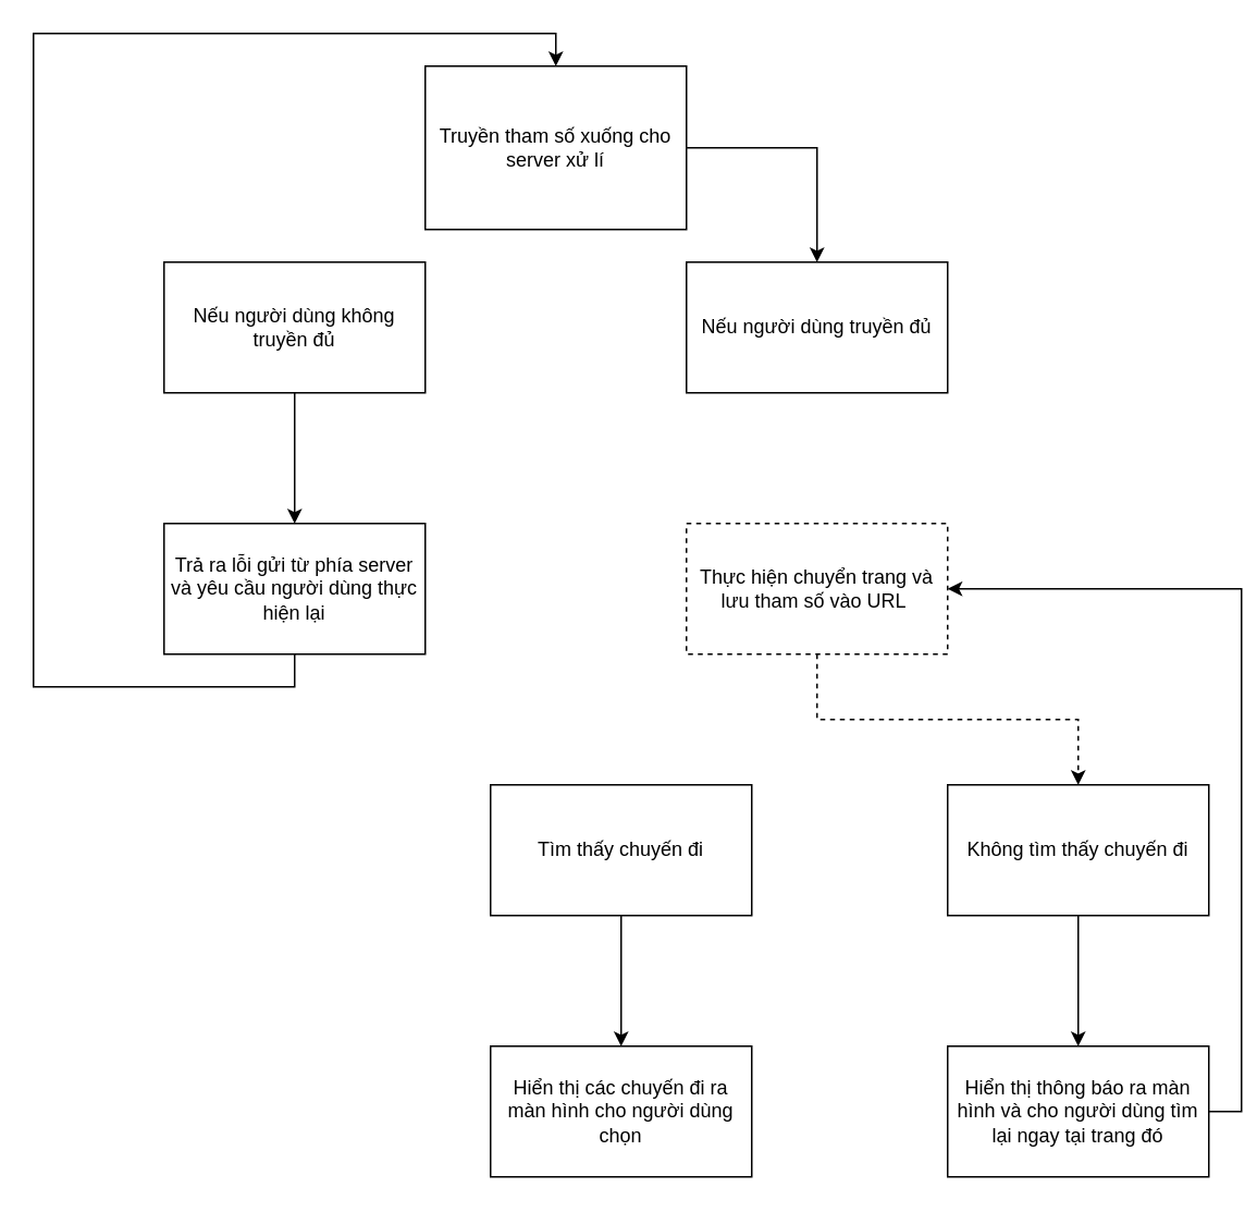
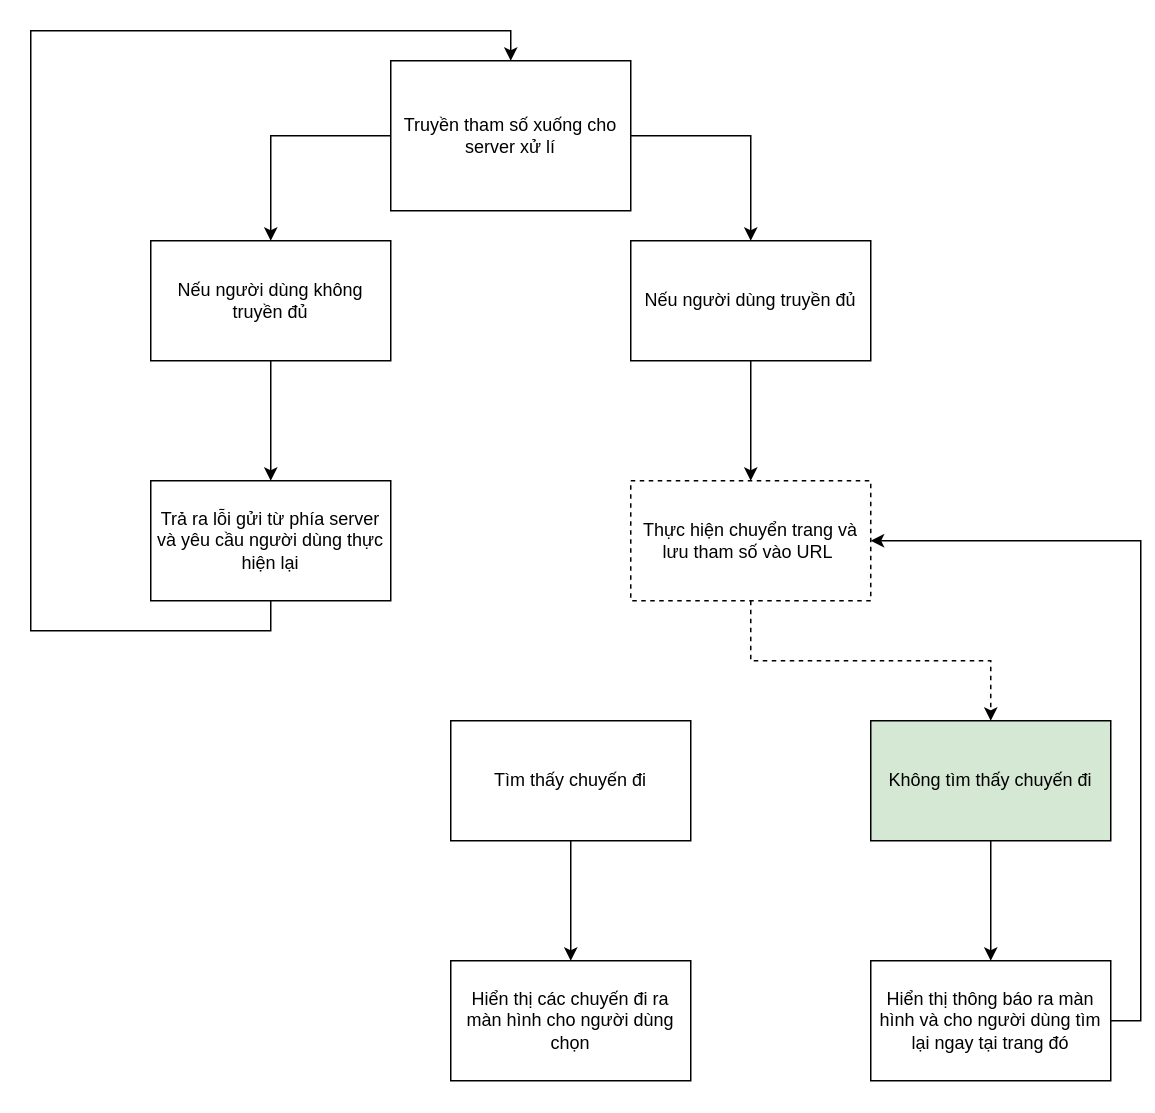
+ <mxCell id="2" style="edgeStyle=orthogonalEdgeStyle;rounded=0;orthogonalLoop=1;jettySize=auto;html=1;exitX=0;exitY=0.5;exitDx=0;exitDy=0;entryX=0.5;entryY=0;entryDx=0;entryDy=0;" edge="1" parent="1" source="4" target="8"><mxGeometry relative="1" as="geometry" /></mxCell>
+ <mxCell id="5" style="edgeStyle=orthogonalEdgeStyle;rounded=0;orthogonalLoop=1;jettySize=auto;html=1;exitX=0.5;exitY=1;exitDx=0;exitDy=0;entryX=0.5;entryY=0;entryDx=0;entryDy=0;" edge="1" parent="1" source="6" target="12"><mxGeometry relative="1" as="geometry" /></mxCell>
- <mxCell id="16" value="Không tìm thấy chuyến đi" style="rounded=0;whiteSpace=wrap;html=1;" vertex="1" parent="1"><mxGeometry x="580" y="480" width="160" height="80" as="geometry" /></mxCell>
+ <mxCell id="16" value="Không tìm thấy chuyến đi" style="rounded=0;whiteSpace=wrap;html=1;fillColor=#d5e8d4;" vertex="1" parent="1"><mxGeometry x="580" y="480" width="160" height="80" as="geometry" /></mxCell>
